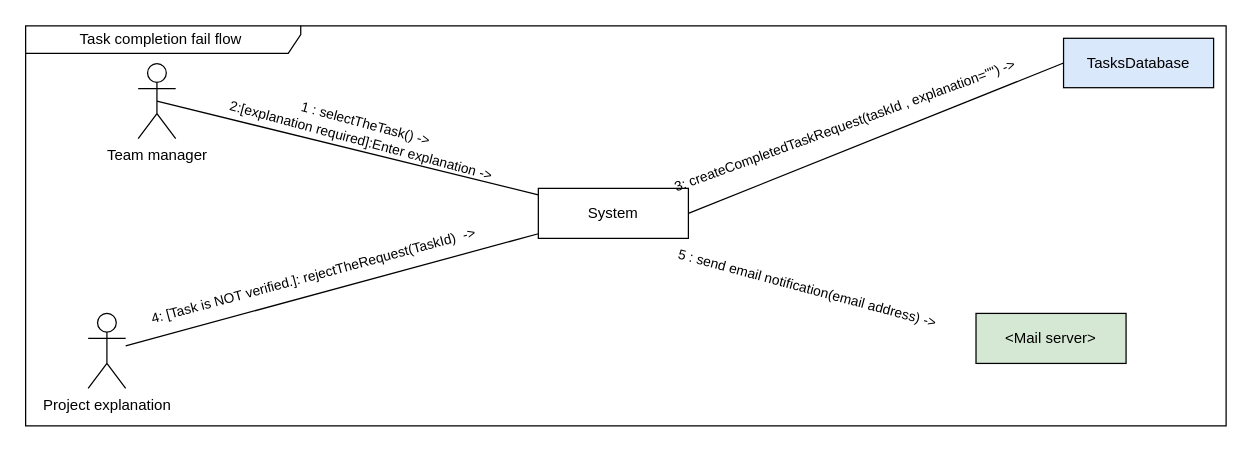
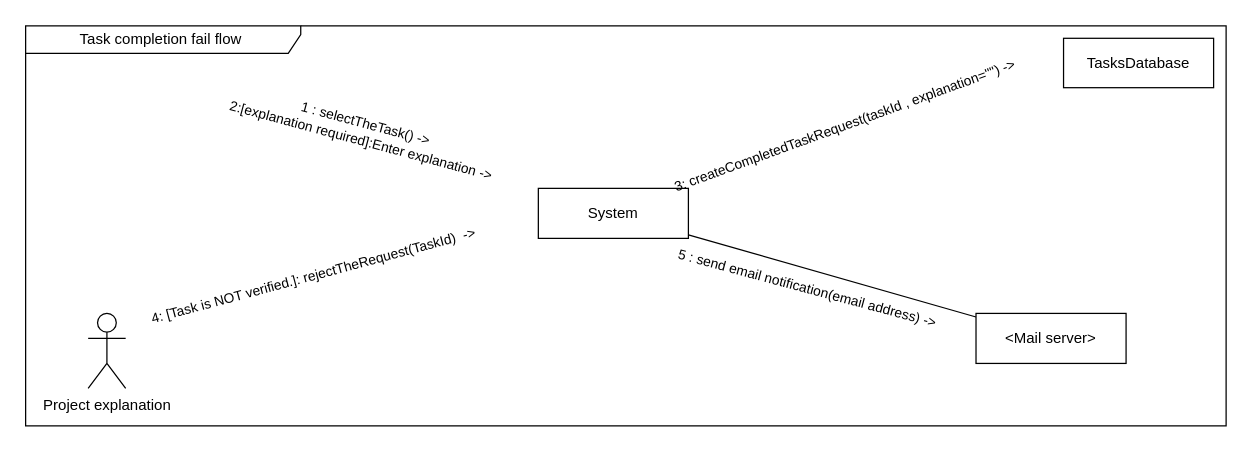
- <mxCell id="7" value="&lt;span&gt;TasksDatabase&lt;/span&gt;" style="rounded=0;whiteSpace=wrap;html=1;fillColor=#dae8fc;" parent="1" vertex="1"><mxGeometry x="850" y="30" width="120" height="39.5" as="geometry" /></mxCell>
+ <mxCell id="7" value="&lt;span&gt;TasksDatabase&lt;/span&gt;" style="rounded=0;whiteSpace=wrap;html=1;" parent="1" vertex="1"><mxGeometry x="850" y="30" width="120" height="39.5" as="geometry" /></mxCell>
- <mxCell id="10" value="Team manager" style="shape=umlActor;verticalLabelPosition=bottom;verticalAlign=top;html=1;outlineConnect=0;fontSize=12;" parent="1" vertex="1"><mxGeometry x="110" y="50.25" width="30" height="60" as="geometry" /></mxCell>
- <mxCell id="4" value="" style="endArrow=none;html=1;fontSize=11;exitX=1;exitY=0.5;exitDx=0;exitDy=0;entryX=0;entryY=0.5;entryDx=0;entryDy=0;endFill=0;" parent="1" source="6" target="7" edge="1"><mxGeometry width="50" height="50" relative="1" as="geometry"><mxPoint x="368.96" y="140.005" as="sourcePoint" /><mxPoint x="552.5" y="140.23" as="targetPoint" /></mxGeometry></mxCell>
- <mxCell id="9" style="edgeStyle=none;rounded=0;orthogonalLoop=1;jettySize=auto;html=1;exitX=0.5;exitY=0.5;exitDx=0;exitDy=0;exitPerimeter=0;endArrow=none;endFill=0;" parent="1" source="10" target="6" edge="1"><mxGeometry relative="1" as="geometry" /></mxCell>
+ <mxCell id="5" style="edgeStyle=none;rounded=0;orthogonalLoop=1;jettySize=auto;html=1;endArrow=none;endFill=0;" parent="1" source="6" target="8" edge="1"><mxGeometry relative="1" as="geometry" /></mxCell>
- <mxCell id="11" style="edgeStyle=none;rounded=0;orthogonalLoop=1;jettySize=auto;html=1;endArrow=none;endFill=0;" parent="1" source="12" target="6" edge="1"><mxGeometry relative="1" as="geometry" /></mxCell>
- <mxCell id="8" value="&lt;span&gt;&amp;lt;Mail server&amp;gt;&lt;/span&gt;" style="rounded=0;whiteSpace=wrap;html=1;fillColor=#d5e8d4;" parent="1" vertex="1"><mxGeometry x="780" y="250" width="120" height="40" as="geometry" /></mxCell>
+ <mxCell id="8" value="&lt;span&gt;&amp;lt;Mail server&amp;gt;&lt;/span&gt;" style="rounded=0;whiteSpace=wrap;html=1;" parent="1" vertex="1"><mxGeometry x="780" y="250" width="120" height="40" as="geometry" /></mxCell>
